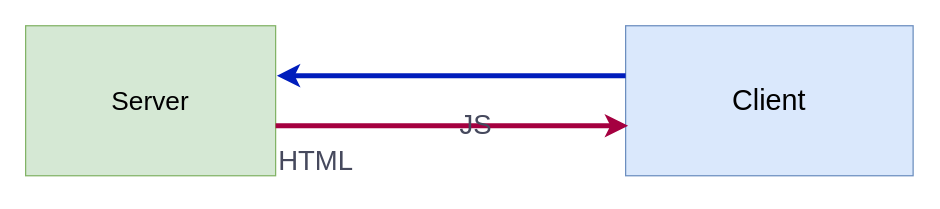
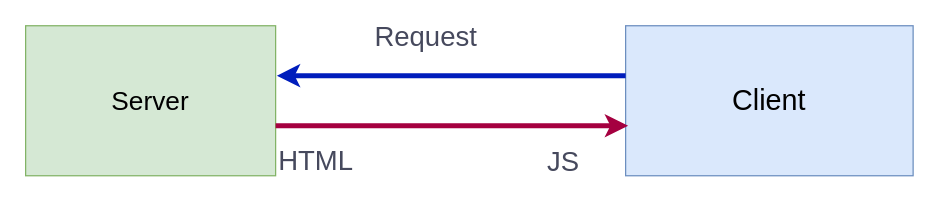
+ <mxCell id="8" value="&lt;font style=&quot;font-size: 22px&quot;&gt;Request&lt;/font&gt;" style="text;html=1;align=center;verticalAlign=middle;resizable=0;points=[];autosize=1;fontColor=#46495D;" parent="1" vertex="1"><mxGeometry x="290" y="20" width="100" height="20" as="geometry" /></mxCell>
- <mxCell id="9" value="JS" style="text;html=1;align=center;verticalAlign=middle;resizable=0;points=[];autosize=1;fontSize=22;fontColor=#46495D;" parent="1" vertex="1"><mxGeometry x="360" y="85" width="40" height="30" as="geometry" /></mxCell>
+ <mxCell id="9" value="JS" style="text;html=1;align=center;verticalAlign=middle;resizable=0;points=[];autosize=1;fontSize=22;fontColor=#46495D;" parent="1" vertex="1"><mxGeometry x="430" y="115" width="40" height="30" as="geometry" /></mxCell>
